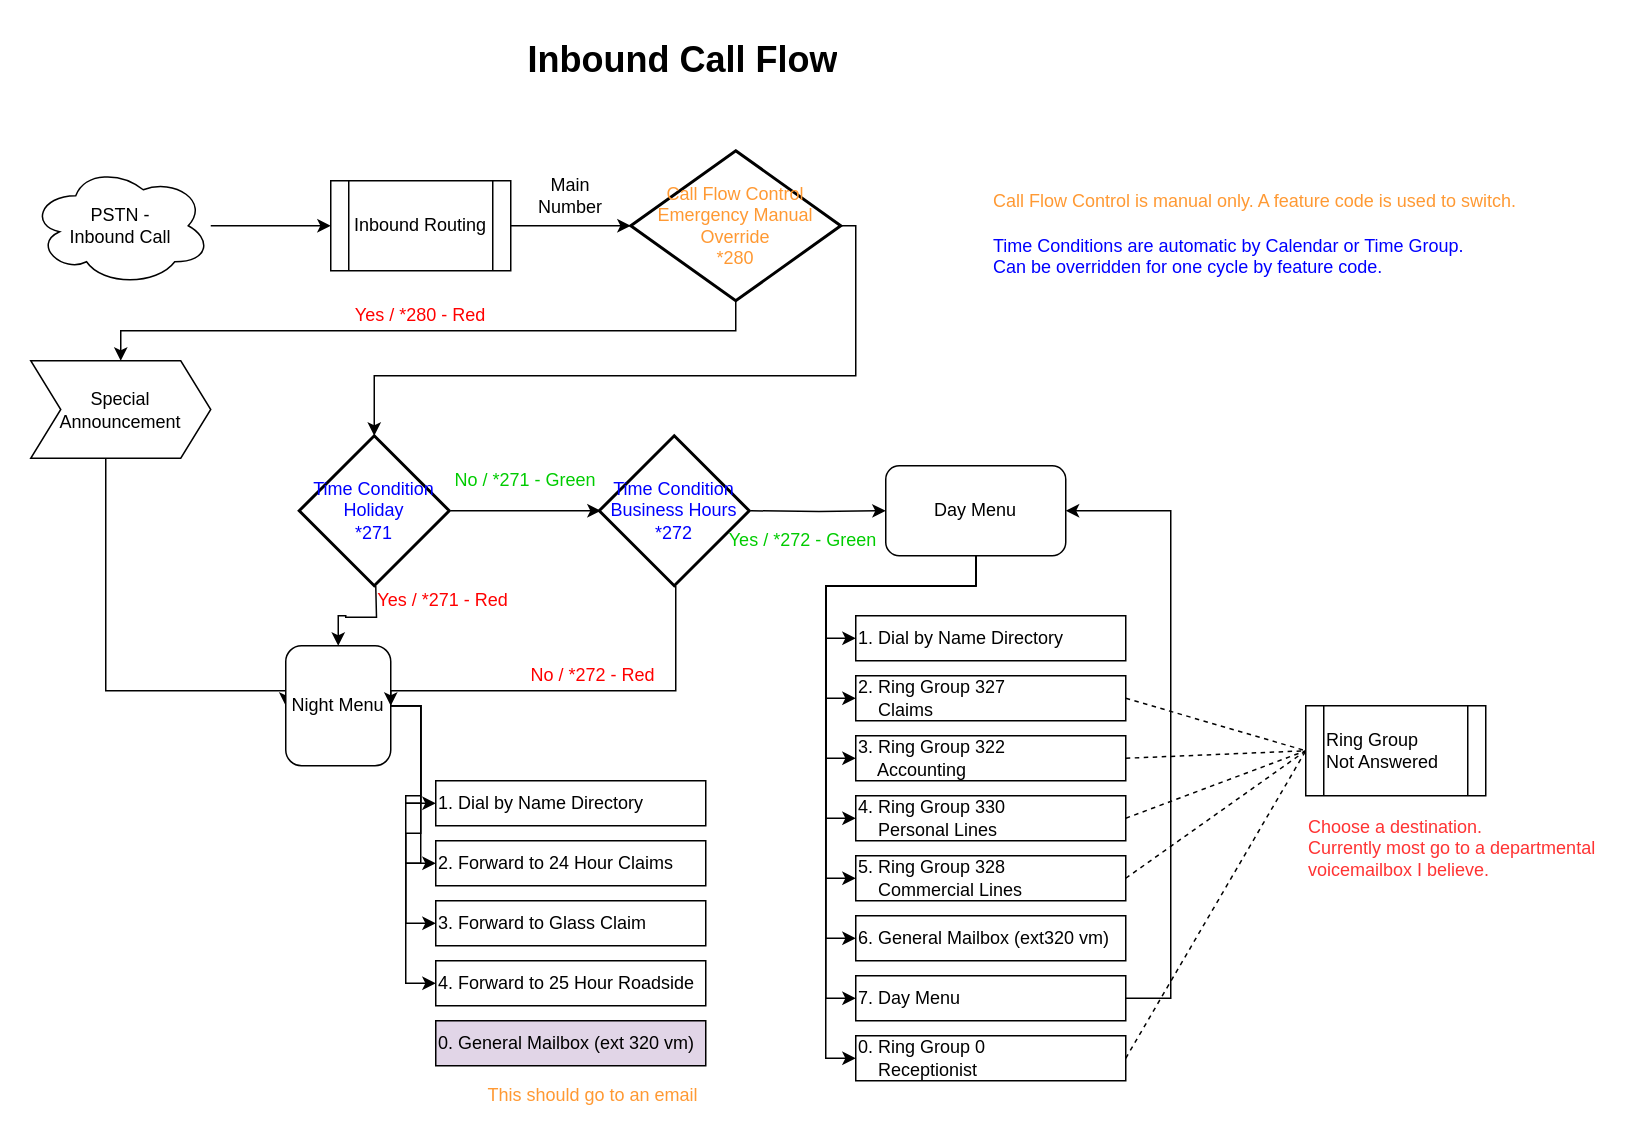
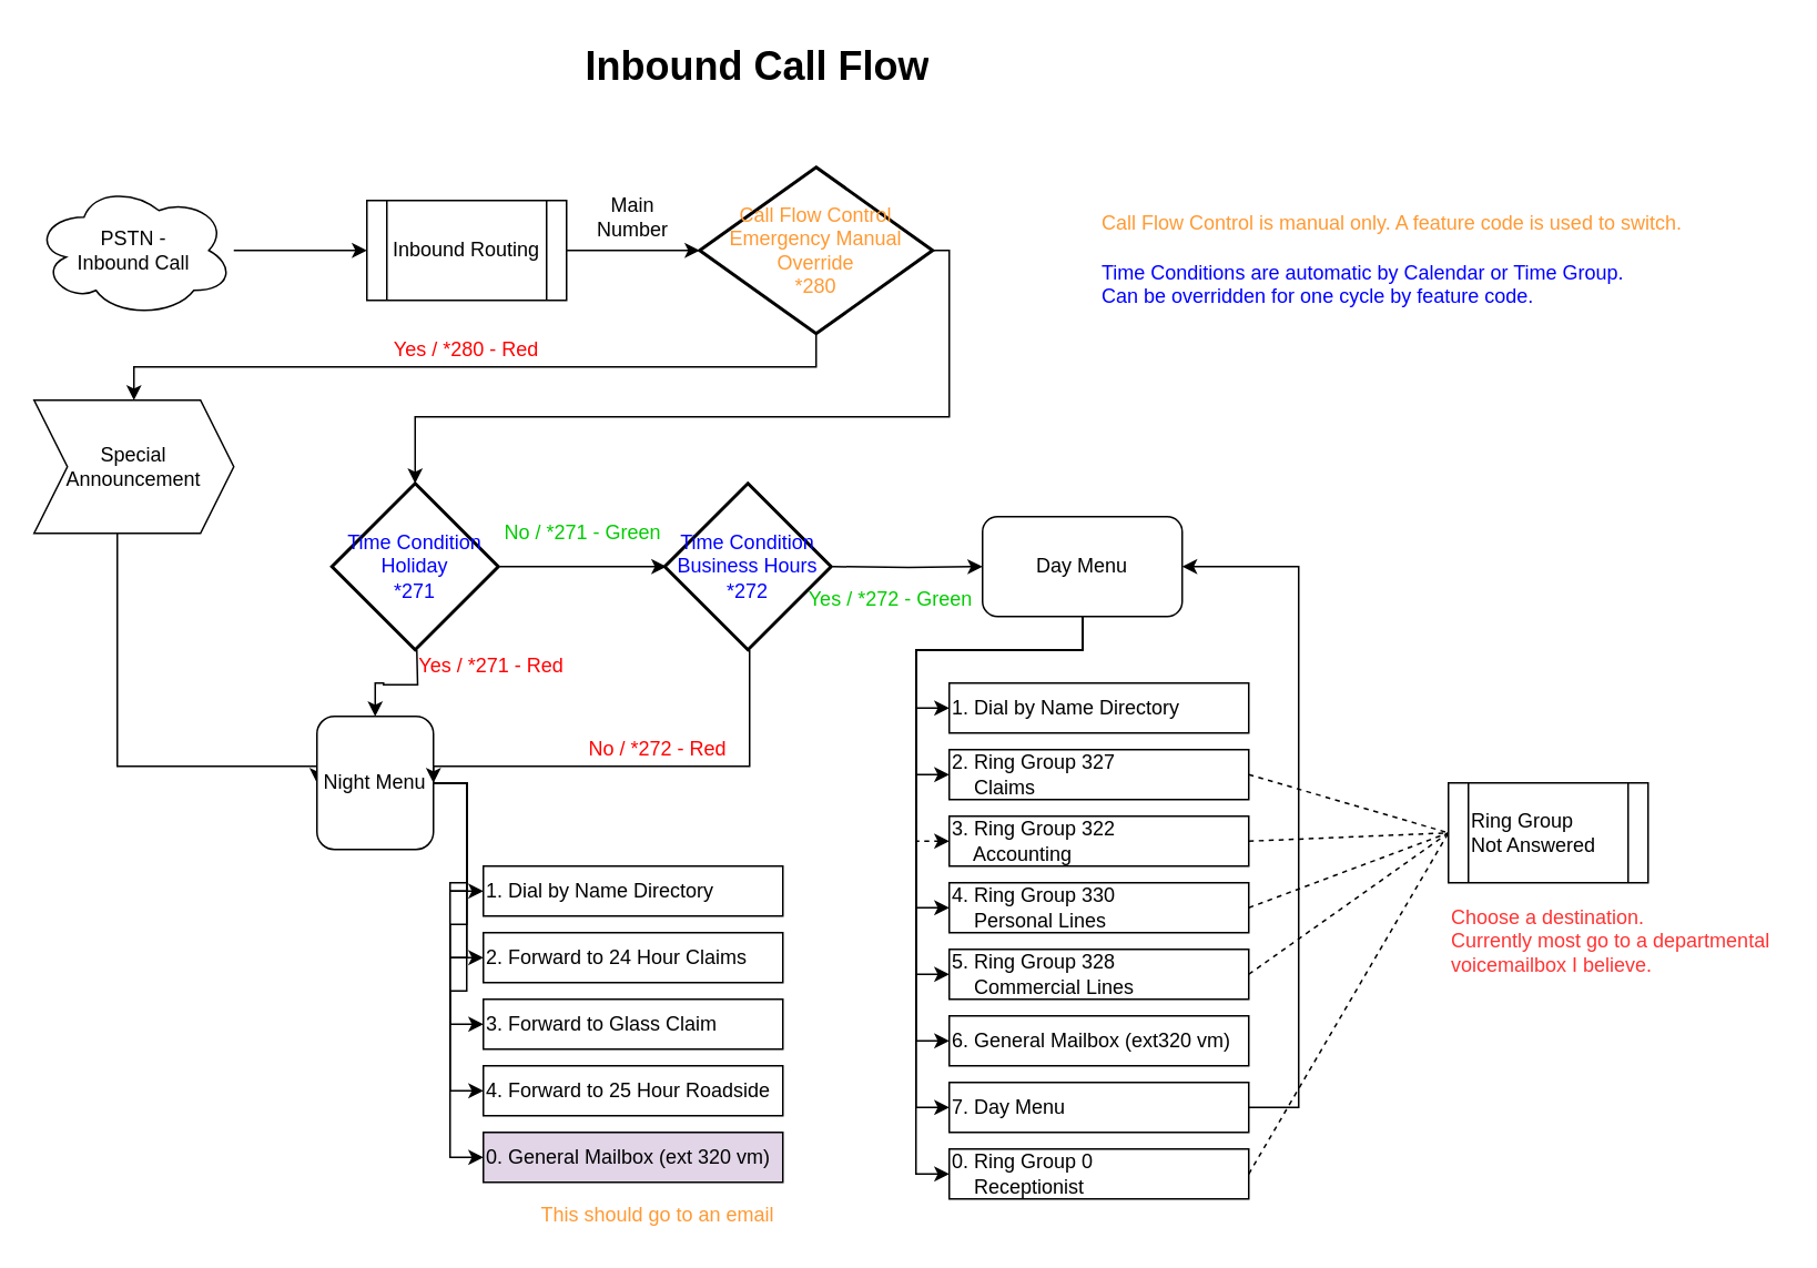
- <mxCell id="11" value="Special Announcement" style="shape=step;perimeter=stepPerimeter;whiteSpace=wrap;html=1;fixedSize=1;" vertex="1" parent="1"><mxGeometry x="20" y="240" width="120" height="65" as="geometry" /></mxCell>
+ <mxCell id="11" value="Special Announcement" style="shape=step;perimeter=stepPerimeter;whiteSpace=wrap;html=1;fixedSize=1;" vertex="1" parent="1"><mxGeometry x="20" y="240" width="120" height="80" as="geometry" /></mxCell>
- <mxCell id="30" style="edgeStyle=orthogonalEdgeStyle;rounded=0;orthogonalLoop=1;jettySize=auto;html=1;entryX=0;entryY=0.5;entryDx=0;entryDy=0;" edge="1" parent="1" source="36" target="46"><mxGeometry relative="1" as="geometry"><Array as="points"><mxPoint x="650" y="390" /><mxPoint x="550" y="390" /><mxPoint x="550" y="505" /></Array></mxGeometry></mxCell>
+ <mxCell id="30" style="edgeStyle=orthogonalEdgeStyle;rounded=0;orthogonalLoop=1;jettySize=auto;html=1;entryX=0;entryY=0.5;entryDx=0;entryDy=0;dashed=1;" edge="1" parent="1" source="36" target="46"><mxGeometry relative="1" as="geometry"><Array as="points"><mxPoint x="650" y="390" /><mxPoint x="550" y="390" /><mxPoint x="550" y="505" /></Array></mxGeometry></mxCell>
+ <mxCell id="20" style="edgeStyle=orthogonalEdgeStyle;rounded=0;orthogonalLoop=1;jettySize=auto;html=1;entryX=0;entryY=0.5;entryDx=0;entryDy=0;" edge="1" parent="1" source="21" target="43"><mxGeometry relative="1" as="geometry" /></mxCell>
